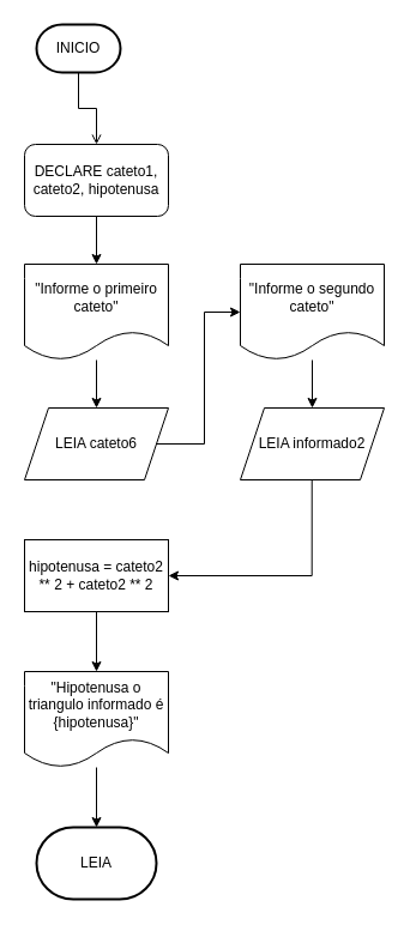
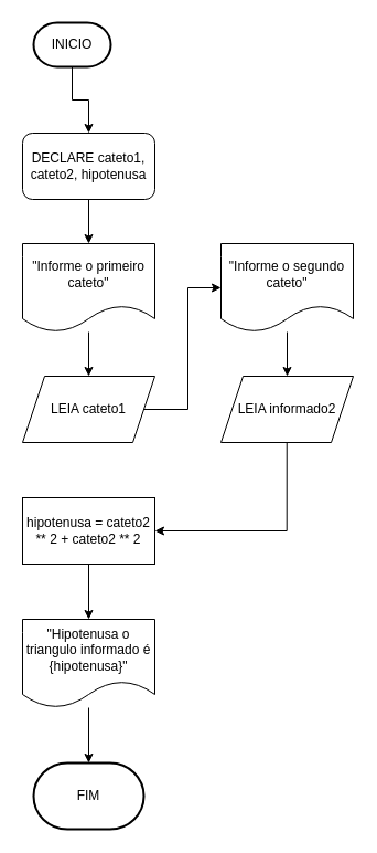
- <mxCell id="3" value="" style="edgeStyle=orthogonalEdgeStyle;rounded=0;orthogonalLoop=1;jettySize=auto;html=1;endArrow=open;" edge="1" parent="1" source="4" target="6"><mxGeometry relative="1" as="geometry" /></mxCell>
+ <mxCell id="3" value="" style="edgeStyle=orthogonalEdgeStyle;rounded=0;orthogonalLoop=1;jettySize=auto;html=1;" edge="1" parent="1" source="4" target="6"><mxGeometry relative="1" as="geometry" /></mxCell>
- <mxCell id="10" value="LEIA cateto6" style="shape=parallelogram;perimeter=parallelogramPerimeter;whiteSpace=wrap;html=1;fixedSize=1;" vertex="1" parent="1"><mxGeometry x="20" y="340" width="120" height="60" as="geometry" /></mxCell>
+ <mxCell id="10" value="LEIA cateto1" style="shape=parallelogram;perimeter=parallelogramPerimeter;whiteSpace=wrap;html=1;fixedSize=1;" vertex="1" parent="1"><mxGeometry x="20" y="340" width="120" height="60" as="geometry" /></mxCell>
- <mxCell id="2" value="LEIA" style="strokeWidth=2;html=1;shape=mxgraph.flowchart.terminator;whiteSpace=wrap;" vertex="1" parent="1"><mxGeometry x="30" y="690" width="100" height="60" as="geometry" /></mxCell>
+ <mxCell id="2" value="FIM" style="strokeWidth=2;html=1;shape=mxgraph.flowchart.terminator;whiteSpace=wrap;" vertex="1" parent="1"><mxGeometry x="30" y="690" width="100" height="60" as="geometry" /></mxCell>
